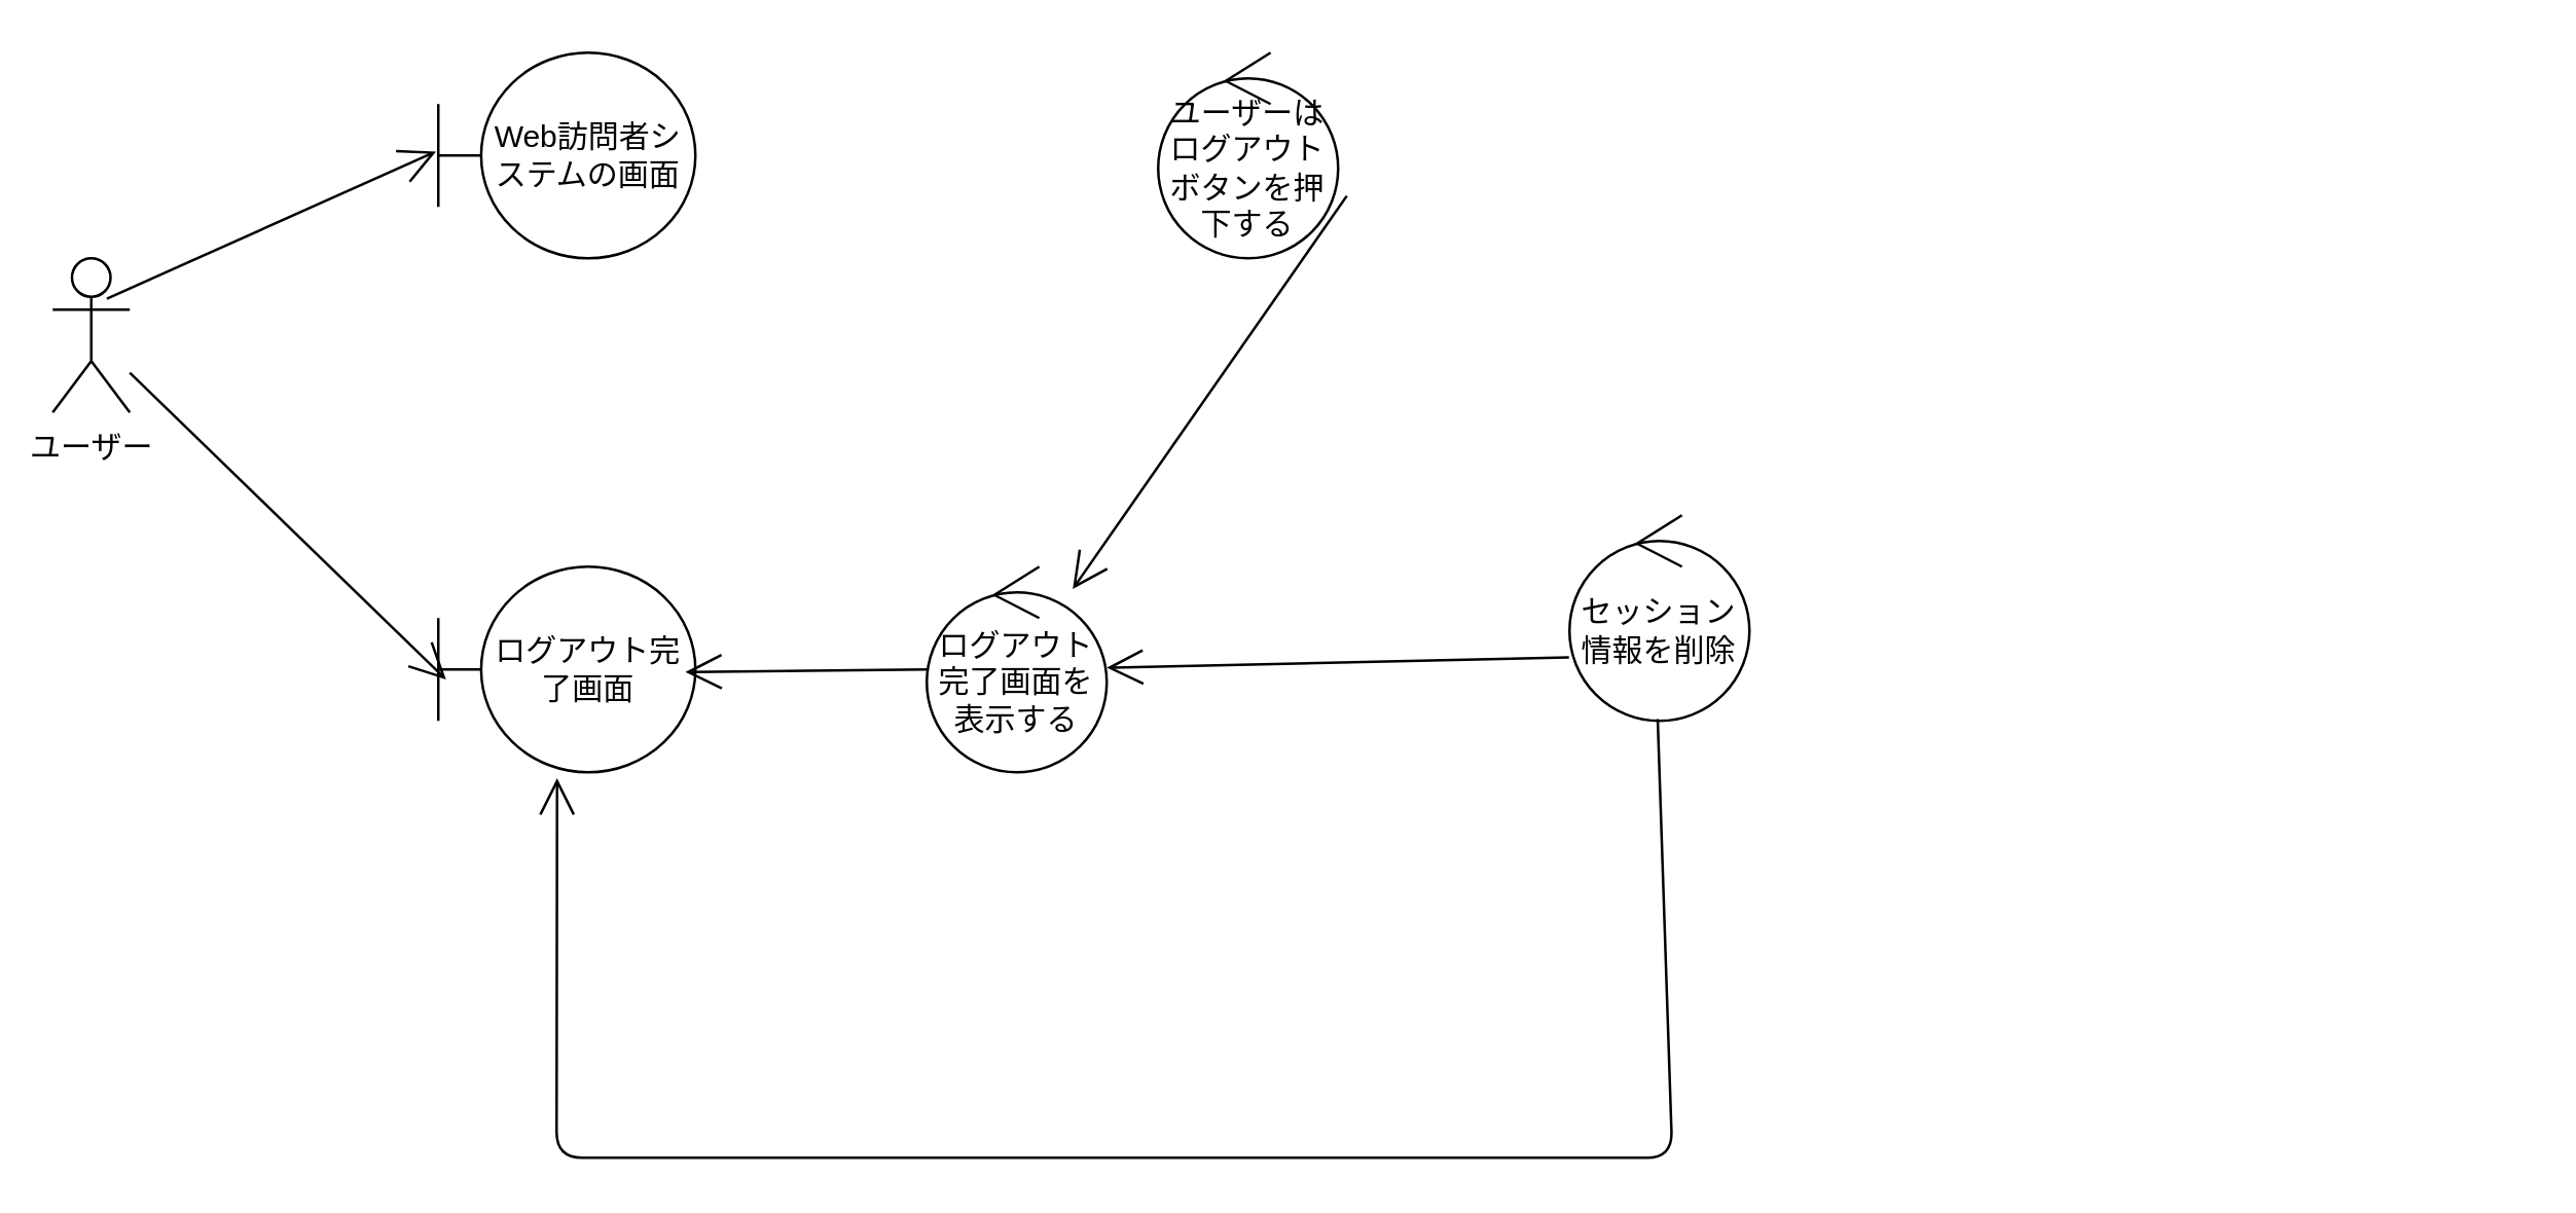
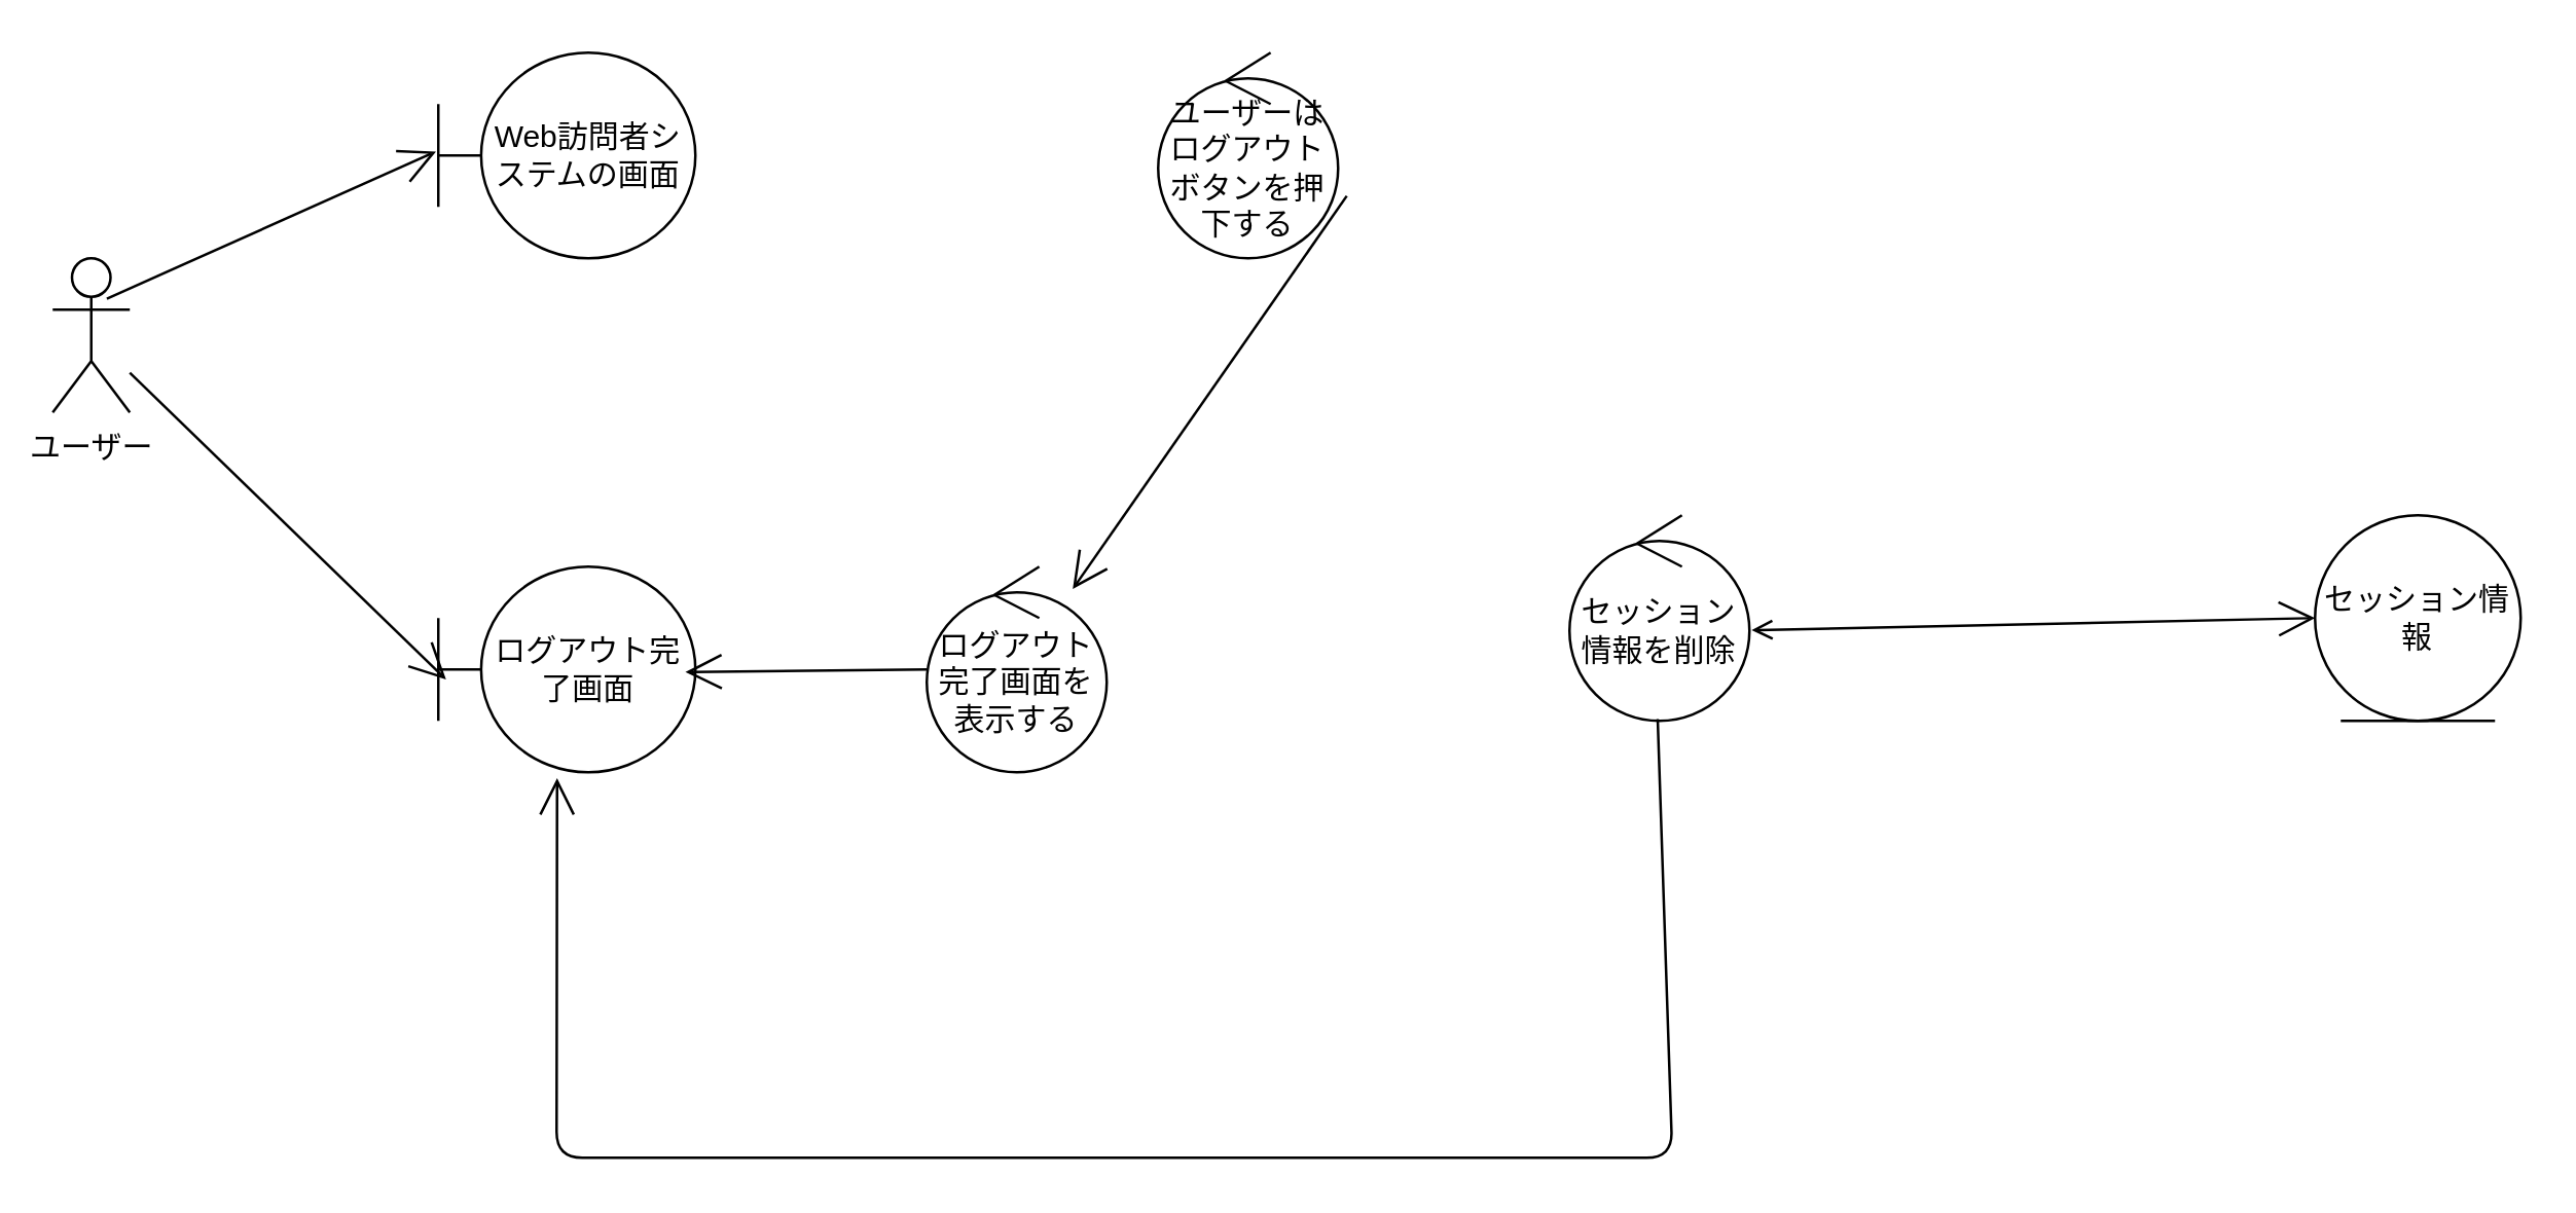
+ <mxCell id="9" value="セッション情報" style="ellipse;shape=umlEntity;whiteSpace=wrap;html=1;" vertex="1" parent="1"><mxGeometry x="900" y="200" width="80" height="80" as="geometry" /></mxCell>
+ <mxCell id="11" value="" style="endArrow=open;endFill=1;endSize=12;html=1;exitX=1.012;exitY=0.559;exitDx=0;exitDy=0;exitPerimeter=0;entryX=0;entryY=0.5;entryDx=0;entryDy=0;startArrow=open;startFill=0;" edge="1" parent="1" source="10" target="9"><mxGeometry width="160" relative="1" as="geometry"><mxPoint x="610" y="280" as="sourcePoint" /><mxPoint x="770" y="280" as="targetPoint" /></mxGeometry></mxCell>
- <mxCell id="14" value="" style="endArrow=open;endFill=1;endSize=12;html=1;exitX=-0.003;exitY=0.691;exitDx=0;exitDy=0;exitPerimeter=0;" edge="1" parent="1" source="10" target="13"><mxGeometry width="160" relative="1" as="geometry"><mxPoint x="610" y="280" as="sourcePoint" /><mxPoint x="770" y="280" as="targetPoint" /></mxGeometry></mxCell>
